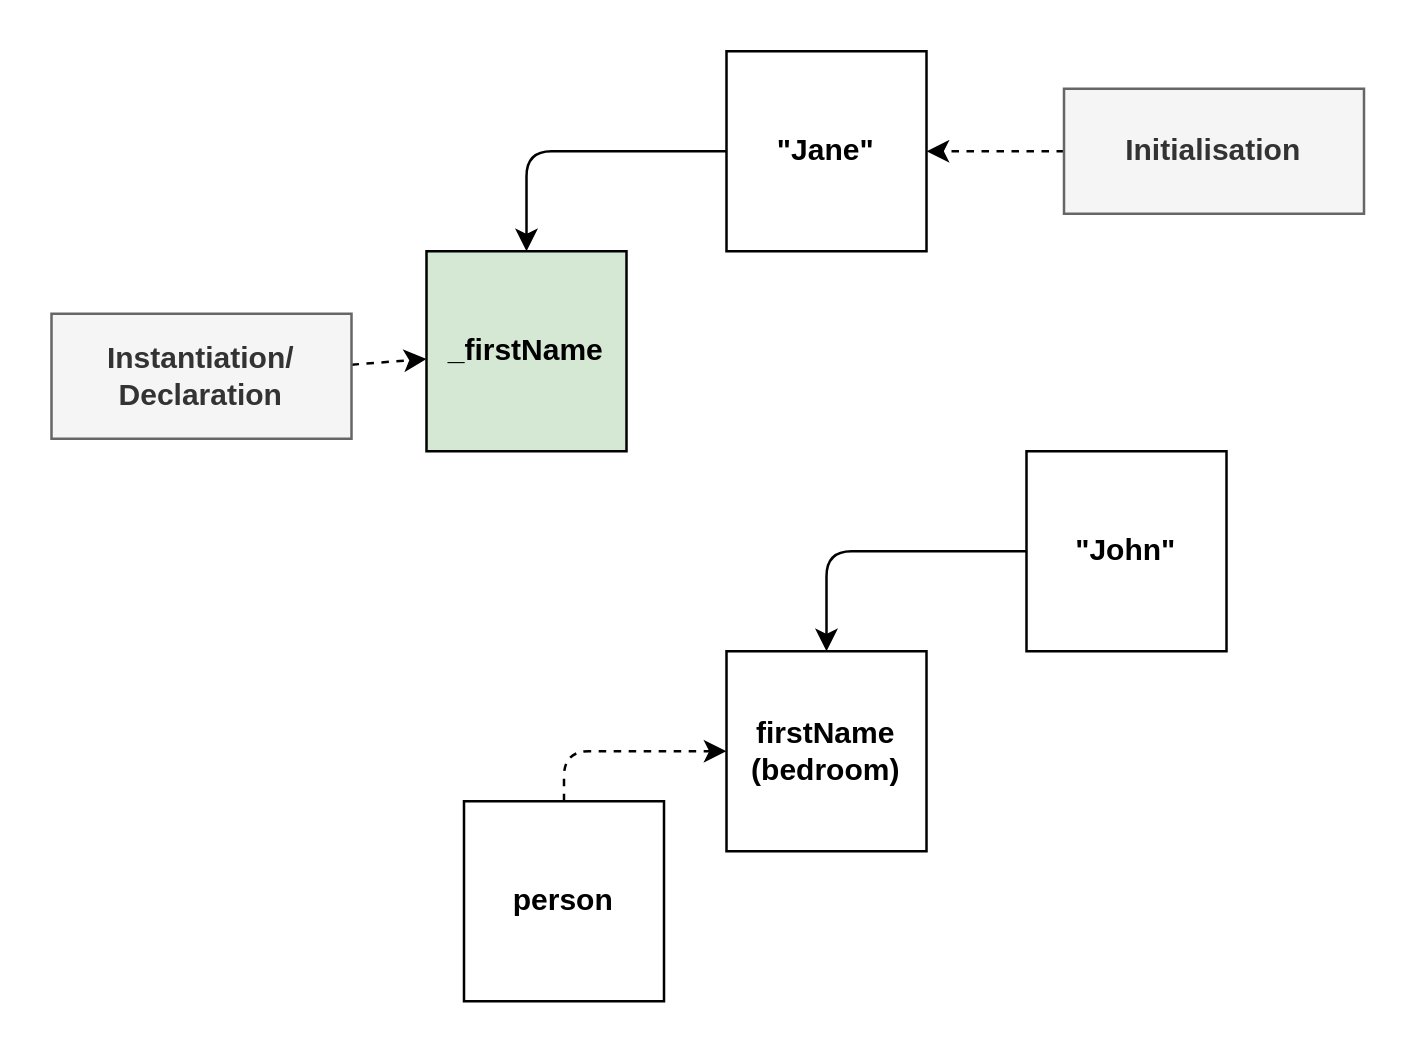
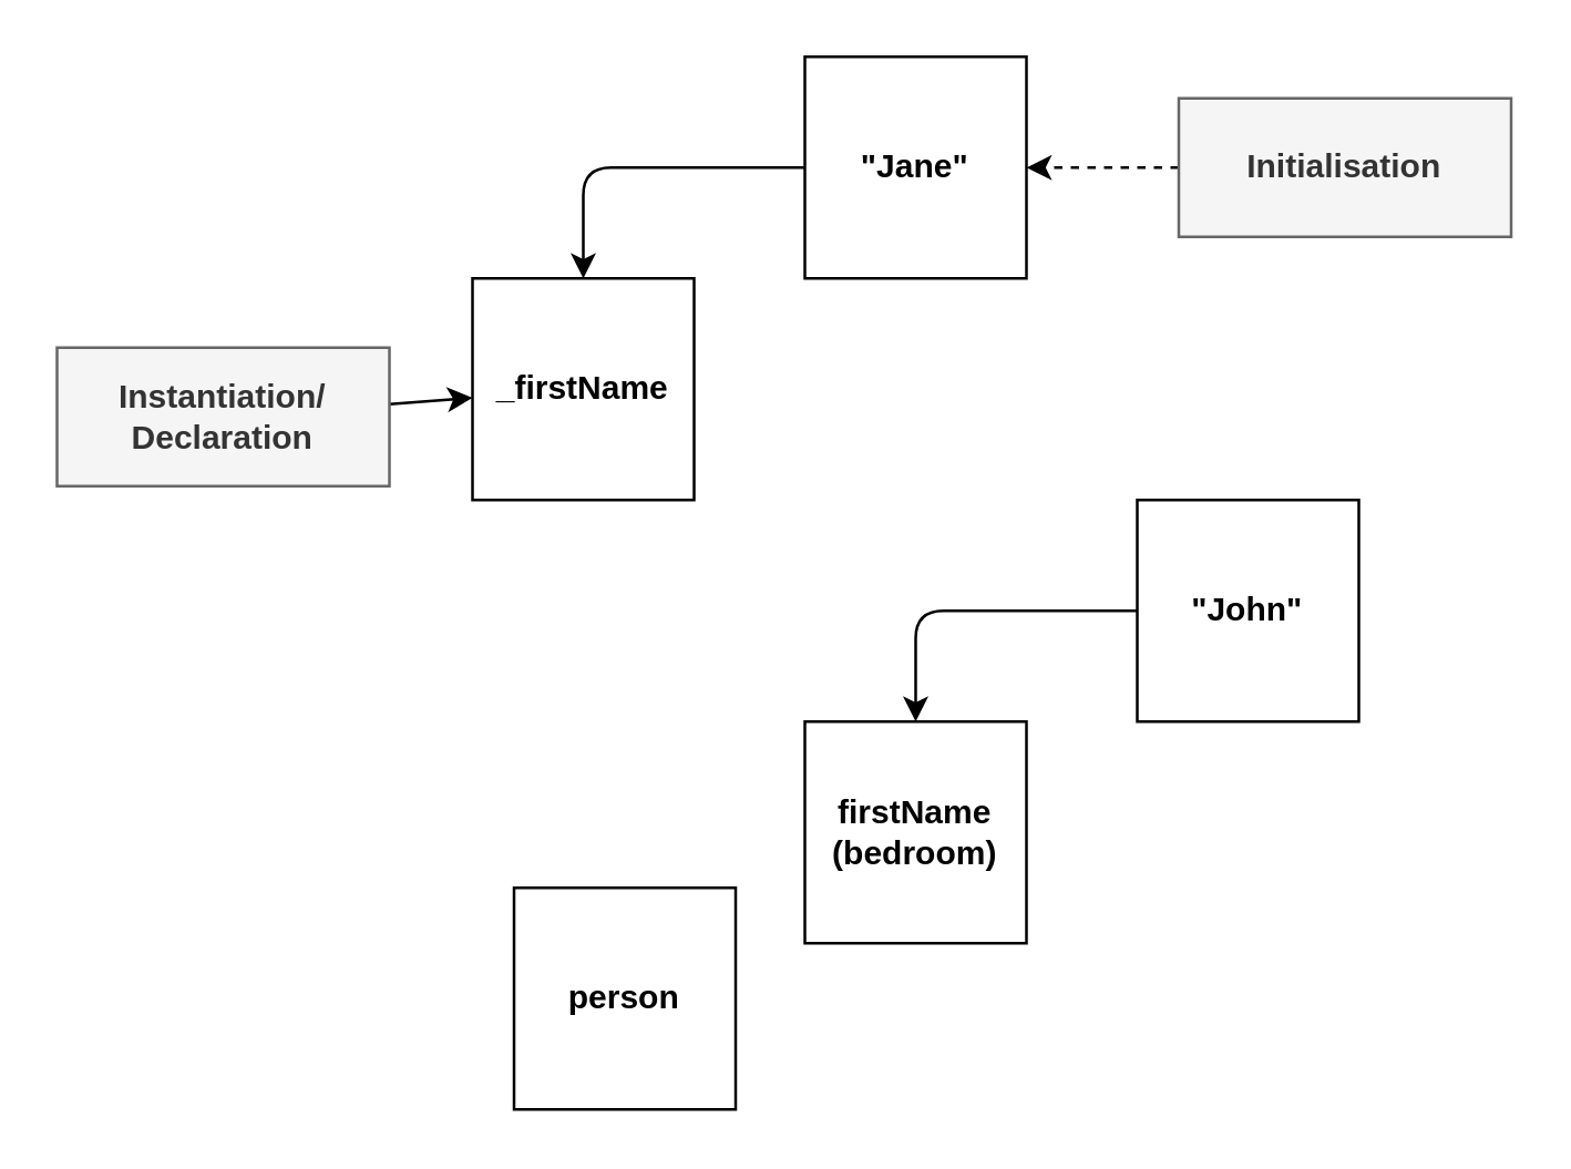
- <mxCell id="2" value="_firstName" style="whiteSpace=wrap;html=1;fontStyle=1;fillColor=#d5e8d4;" parent="1" vertex="1"><mxGeometry x="170" y="100" width="80" height="80" as="geometry" /></mxCell>
+ <mxCell id="2" value="_firstName" style="whiteSpace=wrap;html=1;fontStyle=1" parent="1" vertex="1"><mxGeometry x="170" y="100" width="80" height="80" as="geometry" /></mxCell>
- <mxCell id="3" style="edgeStyle=none;html=1;dashed=1;" parent="1" source="4" target="2" edge="1"><mxGeometry relative="1" as="geometry" /></mxCell>
+ <mxCell id="3" style="edgeStyle=none;html=1;dashed=0;" parent="1" source="4" target="2" edge="1"><mxGeometry relative="1" as="geometry" /></mxCell>
- <mxCell id="9" style="edgeStyle=orthogonalEdgeStyle;html=1;entryX=0;entryY=0.5;entryDx=0;entryDy=0;startArrow=none;startFill=0;endArrow=classic;endFill=1;exitX=0.5;exitY=0;exitDx=0;exitDy=0;dashed=1;" edge="1" parent="1" source="10" target="11"><mxGeometry relative="1" as="geometry" /></mxCell>
